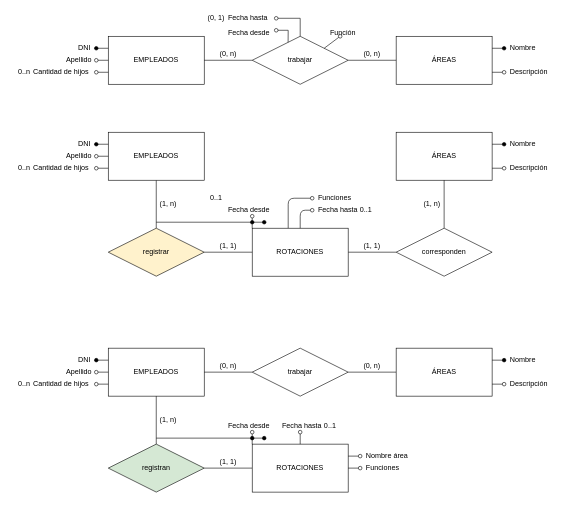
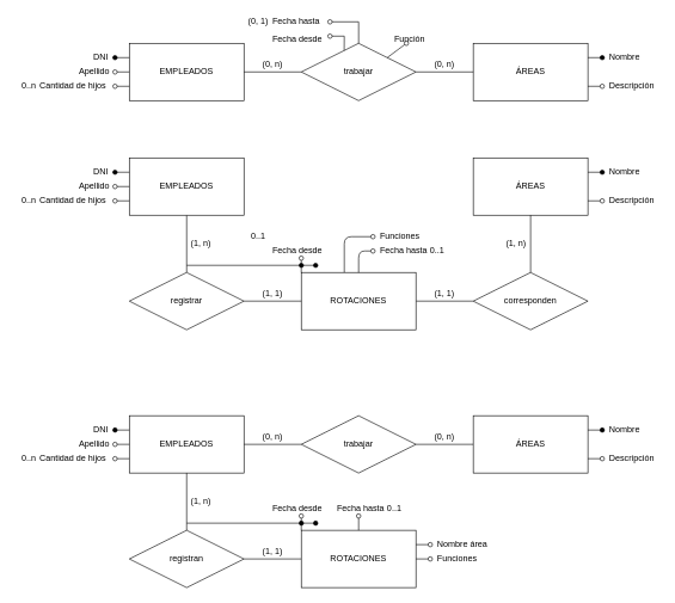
- <mxCell id="42" value="registrar" style="rhombus;whiteSpace=wrap;html=1;fontFamily=Helvetica;fontSize=12;fillColor=#fff2cc;" vertex="1" parent="1"><mxGeometry x="180" y="380" width="160" height="80" as="geometry" /></mxCell>
+ <mxCell id="42" value="registrar" style="rhombus;whiteSpace=wrap;html=1;fontFamily=Helvetica;fontSize=12;" vertex="1" parent="1"><mxGeometry x="180" y="380" width="160" height="80" as="geometry" /></mxCell>
- <mxCell id="69" value="registran" style="rhombus;whiteSpace=wrap;html=1;fontFamily=Helvetica;fontSize=12;fillColor=#d5e8d4;" vertex="1" parent="1"><mxGeometry x="180" y="740" width="160" height="80" as="geometry" /></mxCell>
+ <mxCell id="69" value="registran" style="rhombus;whiteSpace=wrap;html=1;fontFamily=Helvetica;fontSize=12;" vertex="1" parent="1"><mxGeometry x="180" y="740" width="160" height="80" as="geometry" /></mxCell>
